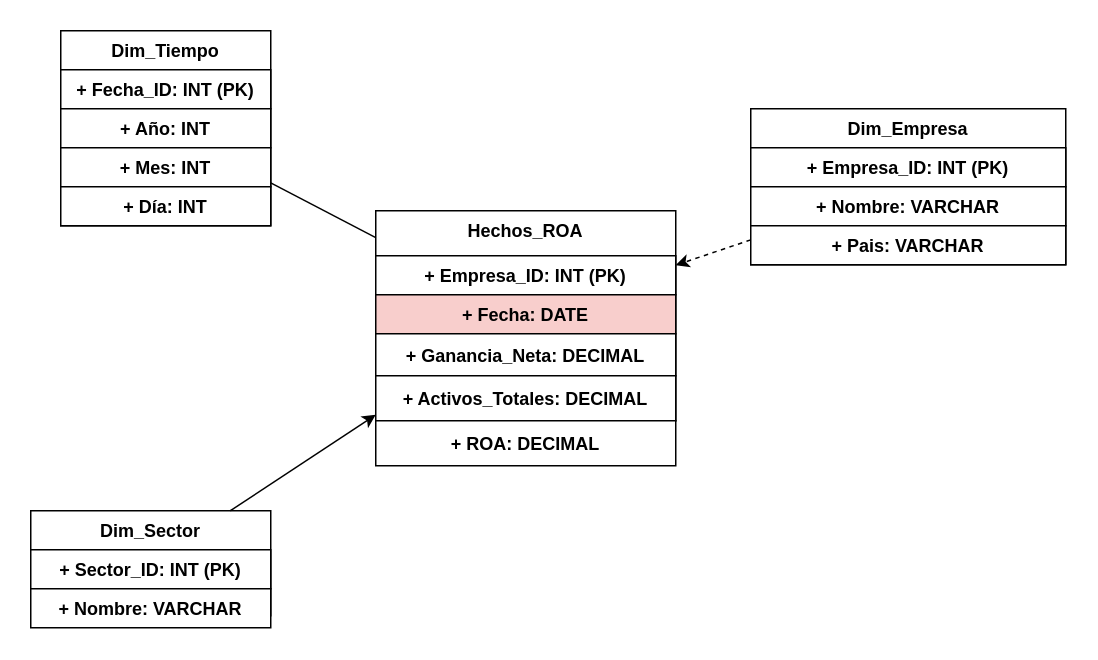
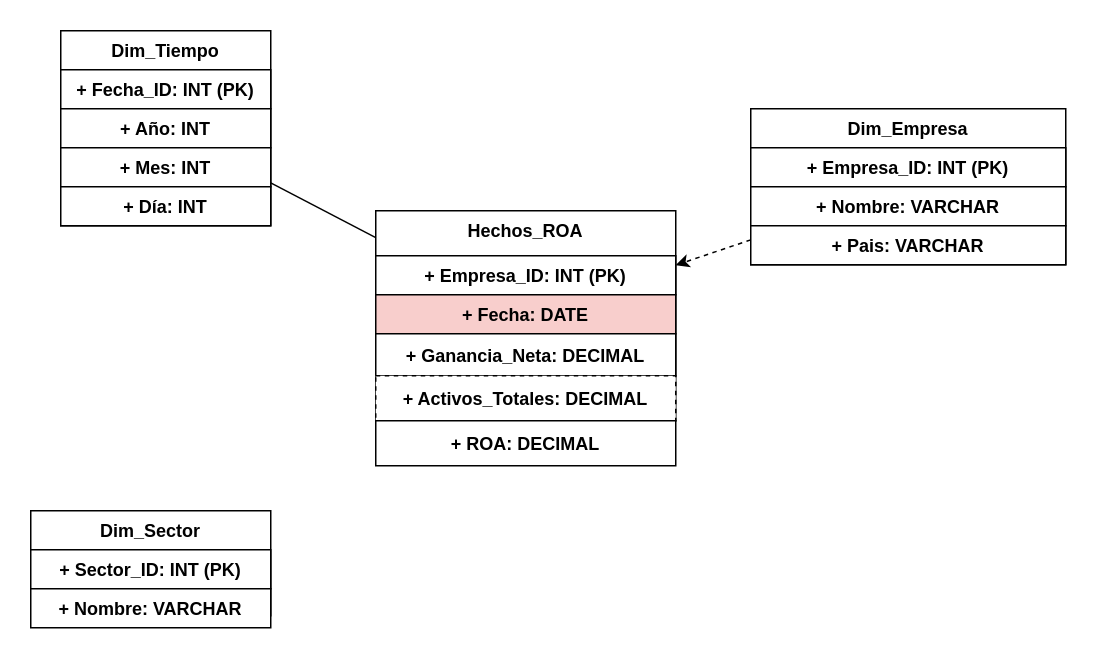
- <mxCell id="6" value="+ Activos_Totales: DECIMAL" style="fontStyle=1" parent="2" vertex="1"><mxGeometry y="110" width="200" height="30" as="geometry" /></mxCell>
+ <mxCell id="6" value="+ Activos_Totales: DECIMAL" style="fontStyle=1;dashed=1;" parent="2" vertex="1"><mxGeometry y="110" width="200" height="30" as="geometry" /></mxCell>
- <mxCell id="22" style="fontStyle=1" parent="1" source="17" target="2" edge="1"><mxGeometry relative="1" as="geometry" /></mxCell>
